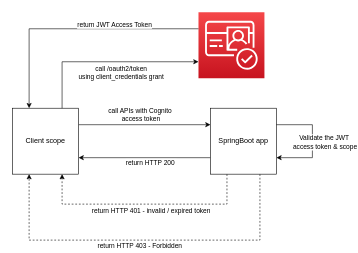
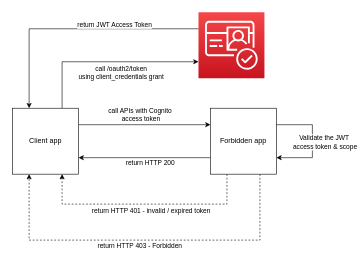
- <mxCell id="4" value="Client scope" style="whiteSpace=wrap;html=1;aspect=fixed;" vertex="1" parent="1"><mxGeometry x="20" y="180" width="110" height="110" as="geometry" /></mxCell>
+ <mxCell id="4" value="Client app" style="whiteSpace=wrap;html=1;aspect=fixed;" vertex="1" parent="1"><mxGeometry x="20" y="180" width="110" height="110" as="geometry" /></mxCell>
- <mxCell id="14" value="SpringBoot app" style="whiteSpace=wrap;html=1;aspect=fixed;" vertex="1" parent="1"><mxGeometry x="350" y="180" width="110" height="110" as="geometry" /></mxCell>
+ <mxCell id="14" value="Forbidden app" style="whiteSpace=wrap;html=1;aspect=fixed;" vertex="1" parent="1"><mxGeometry x="350" y="180" width="110" height="110" as="geometry" /></mxCell>
